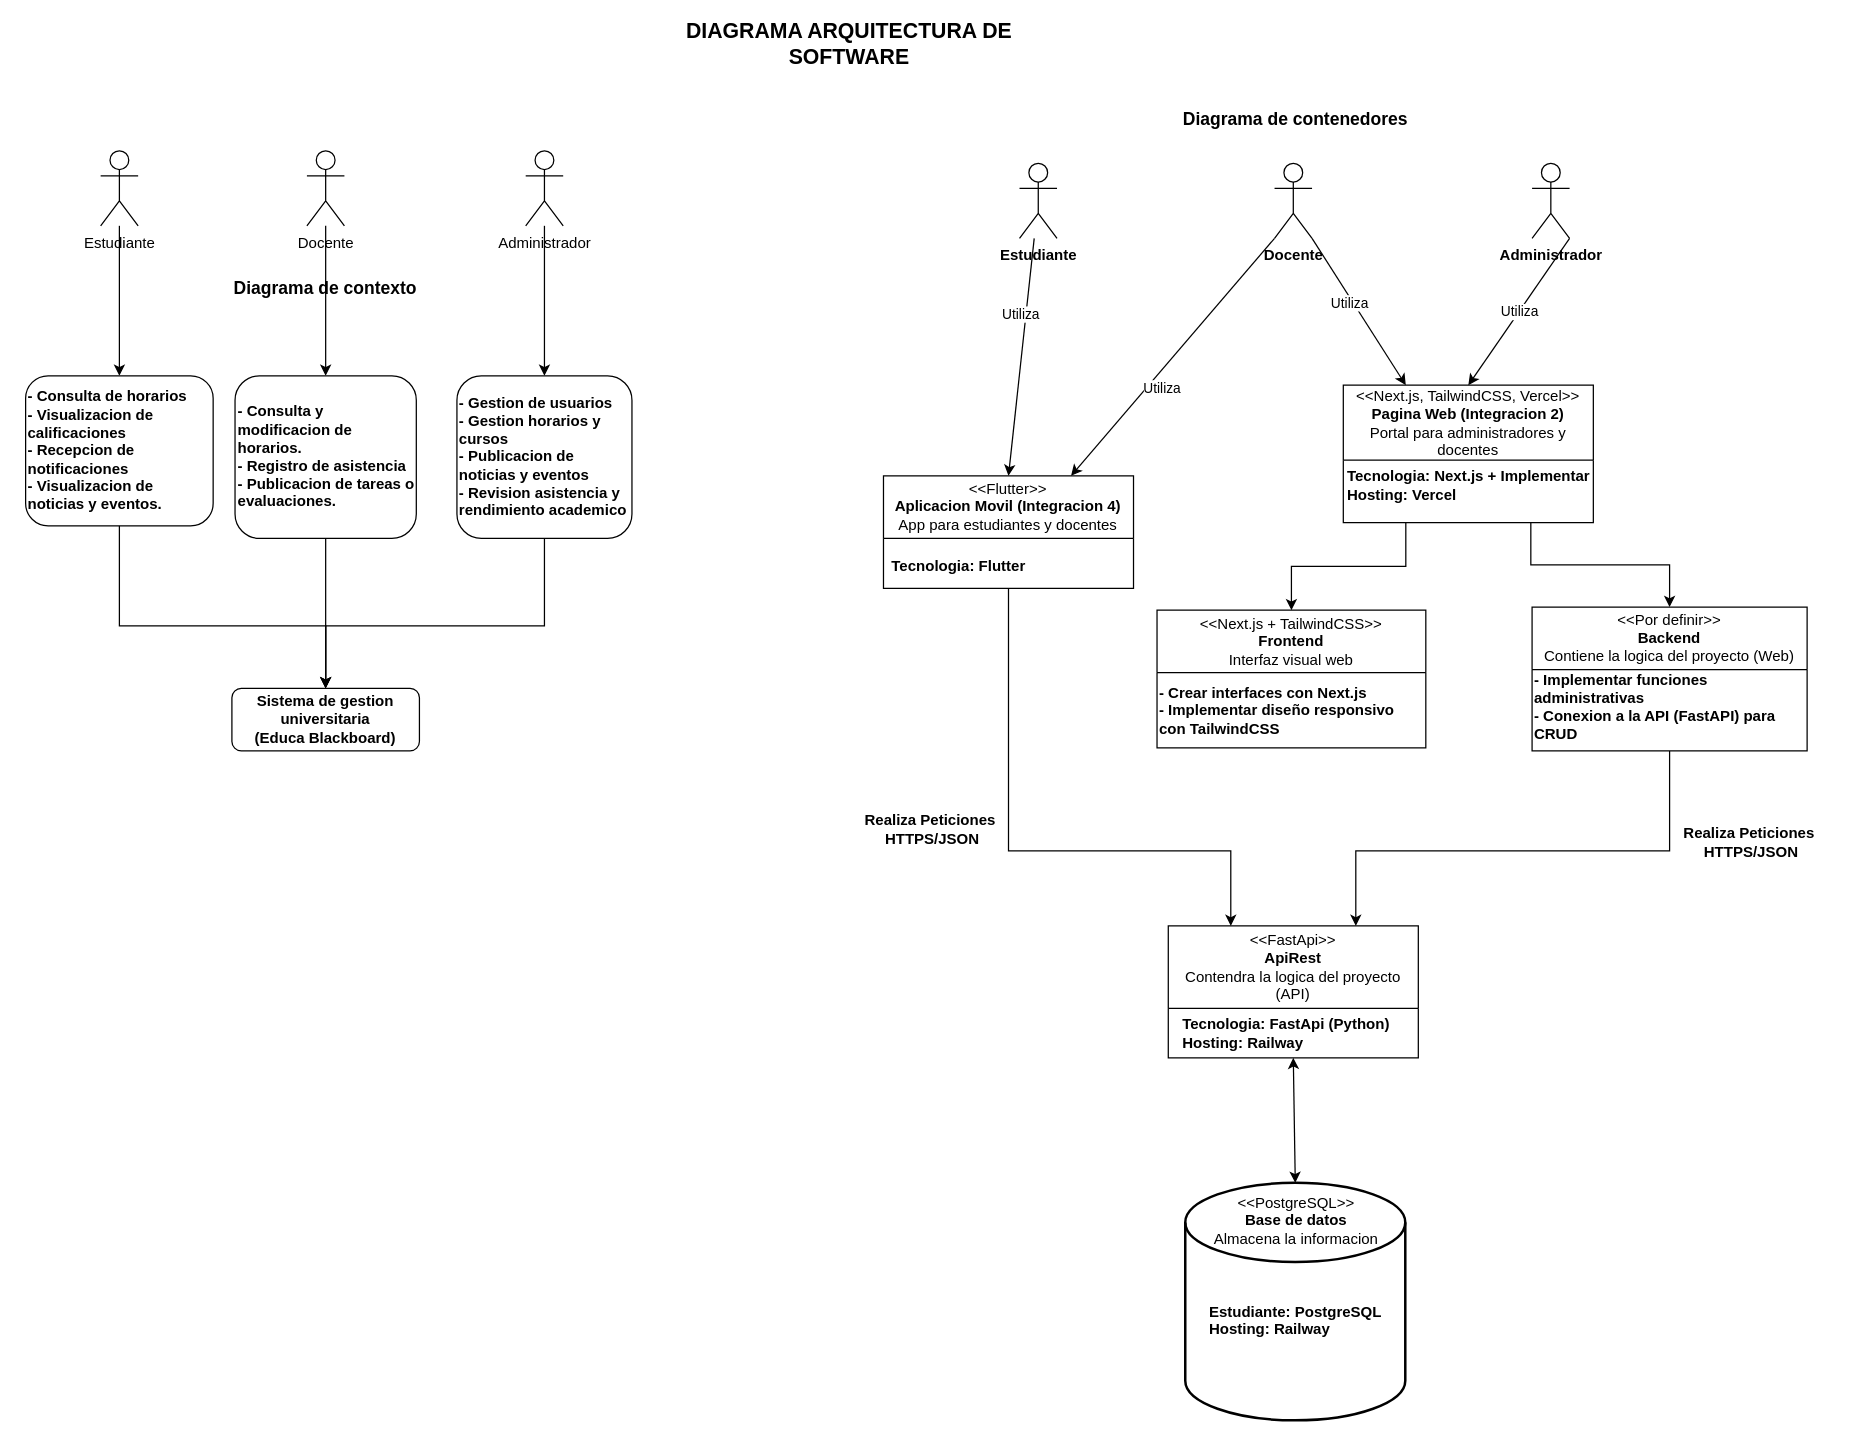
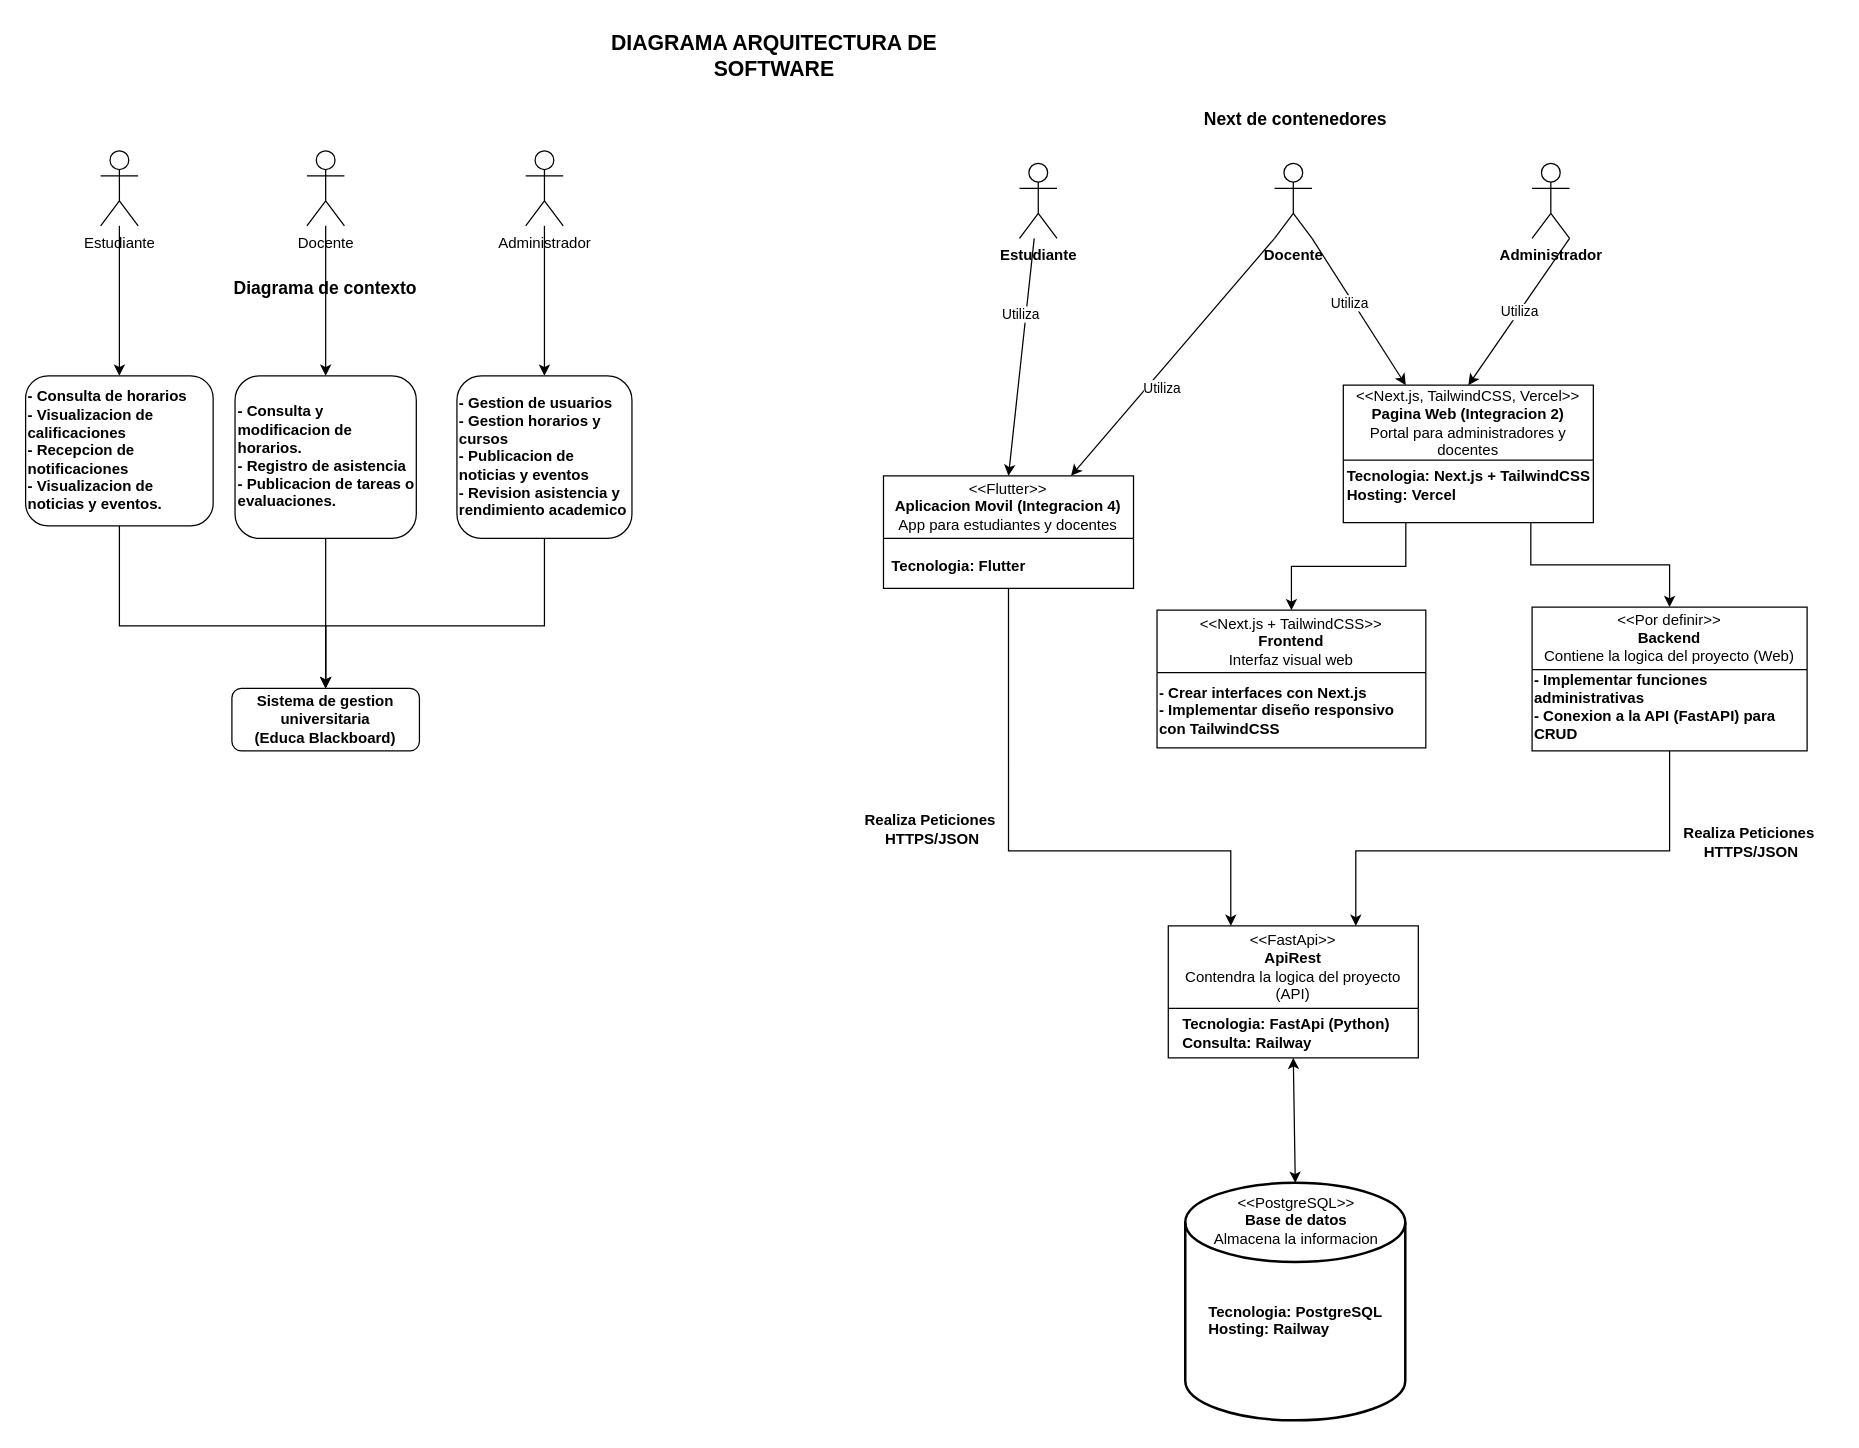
- <mxCell id="47" value="DIAGRAMA ARQUITECTURA DE SOFTWARE" style="text;html=1;align=center;verticalAlign=middle;whiteSpace=wrap;rounded=0;fontSize=17;fontStyle=1" vertex="1" parent="1"><mxGeometry x="529" y="20" width="300" height="30" as="geometry" /></mxCell>
+ <mxCell id="47" value="DIAGRAMA ARQUITECTURA DE SOFTWARE" style="text;html=1;align=center;verticalAlign=middle;whiteSpace=wrap;rounded=0;fontSize=17;fontStyle=1" vertex="1" parent="1"><mxGeometry x="469" y="30" width="300" height="30" as="geometry" /></mxCell>
- <mxCell id="30" value="&lt;div&gt;Diagrama de contenedores&lt;/div&gt;" style="text;html=1;align=center;verticalAlign=middle;whiteSpace=wrap;rounded=0;perimeterSpacing=0;strokeWidth=10;fontSize=14;textShadow=0;fontStyle=1" vertex="1" parent="1"><mxGeometry x="940.58" y="80" width="190" height="30" as="geometry" /></mxCell>
+ <mxCell id="30" value="&lt;div&gt;Next de contenedores&lt;/div&gt;" style="text;html=1;align=center;verticalAlign=middle;whiteSpace=wrap;rounded=0;perimeterSpacing=0;strokeWidth=10;fontSize=14;textShadow=0;fontStyle=1" vertex="1" parent="1"><mxGeometry x="940.58" y="80" width="190" height="30" as="geometry" /></mxCell>
- <mxCell id="16" value="&lt;div&gt;&lt;b&gt;Tecnologia: Next.js + Implementar&lt;/b&gt;&lt;/div&gt;&lt;div align=&quot;left&quot;&gt;&lt;b&gt;Hosting: Vercel&lt;/b&gt;&lt;/div&gt;" style="text;html=1;align=center;verticalAlign=middle;resizable=0;points=[];autosize=1;strokeColor=none;fillColor=none;" vertex="1" parent="15"><mxGeometry x="-10" y="60" width="220" height="40" as="geometry" /></mxCell>
+ <mxCell id="16" value="&lt;div&gt;&lt;b&gt;Tecnologia: Next.js + TailwindCSS&lt;/b&gt;&lt;/div&gt;&lt;div align=&quot;left&quot;&gt;&lt;b&gt;Hosting: Vercel&lt;/b&gt;&lt;/div&gt;" style="text;html=1;align=center;verticalAlign=middle;resizable=0;points=[];autosize=1;strokeColor=none;fillColor=none;" vertex="1" parent="15"><mxGeometry x="-10" y="60" width="220" height="40" as="geometry" /></mxCell>
- <mxCell id="27" value="&lt;div&gt;&lt;b&gt;Tecnologia: FastApi (Python)&lt;/b&gt;&lt;/div&gt;&lt;div align=&quot;left&quot;&gt;&lt;b&gt;Hosting: Railway&lt;/b&gt;&lt;/div&gt;" style="text;html=1;align=center;verticalAlign=middle;resizable=0;points=[];autosize=1;strokeColor=none;fillColor=none;" vertex="1" parent="26"><mxGeometry x="-1.42" y="65.51" width="190" height="40" as="geometry" /></mxCell>
+ <mxCell id="27" value="&lt;div&gt;&lt;b&gt;Tecnologia: FastApi (Python)&lt;/b&gt;&lt;/div&gt;&lt;div align=&quot;left&quot;&gt;&lt;b&gt;Consulta: Railway&lt;/b&gt;&lt;/div&gt;" style="text;html=1;align=center;verticalAlign=middle;resizable=0;points=[];autosize=1;strokeColor=none;fillColor=none;" vertex="1" parent="26"><mxGeometry x="-1.42" y="65.51" width="190" height="40" as="geometry" /></mxCell>
- <mxCell id="28" value="&lt;div align=&quot;left&quot;&gt;&lt;b&gt;&lt;br&gt;&lt;/b&gt;&lt;/div&gt;&lt;div align=&quot;left&quot;&gt;&lt;b&gt;&lt;br&gt;&lt;/b&gt;&lt;/div&gt;&lt;div align=&quot;left&quot;&gt;&lt;b&gt;Estudiante: PostgreSQL&lt;/b&gt;&lt;/div&gt;&lt;div align=&quot;left&quot;&gt;&lt;b&gt;Hosting: Railway&lt;/b&gt;&lt;/div&gt;" style="strokeWidth=2;html=1;shape=mxgraph.flowchart.database;whiteSpace=wrap;" vertex="1" parent="1"><mxGeometry x="947.58" y="945.51" width="176" height="190" as="geometry" /></mxCell>
+ <mxCell id="28" value="&lt;div align=&quot;left&quot;&gt;&lt;b&gt;&lt;br&gt;&lt;/b&gt;&lt;/div&gt;&lt;div align=&quot;left&quot;&gt;&lt;b&gt;&lt;br&gt;&lt;/b&gt;&lt;/div&gt;&lt;div align=&quot;left&quot;&gt;&lt;b&gt;Tecnologia: PostgreSQL&lt;/b&gt;&lt;/div&gt;&lt;div align=&quot;left&quot;&gt;&lt;b&gt;Hosting: Railway&lt;/b&gt;&lt;/div&gt;" style="strokeWidth=2;html=1;shape=mxgraph.flowchart.database;whiteSpace=wrap;" vertex="1" parent="1"><mxGeometry x="947.58" y="945.51" width="176" height="190" as="geometry" /></mxCell>
